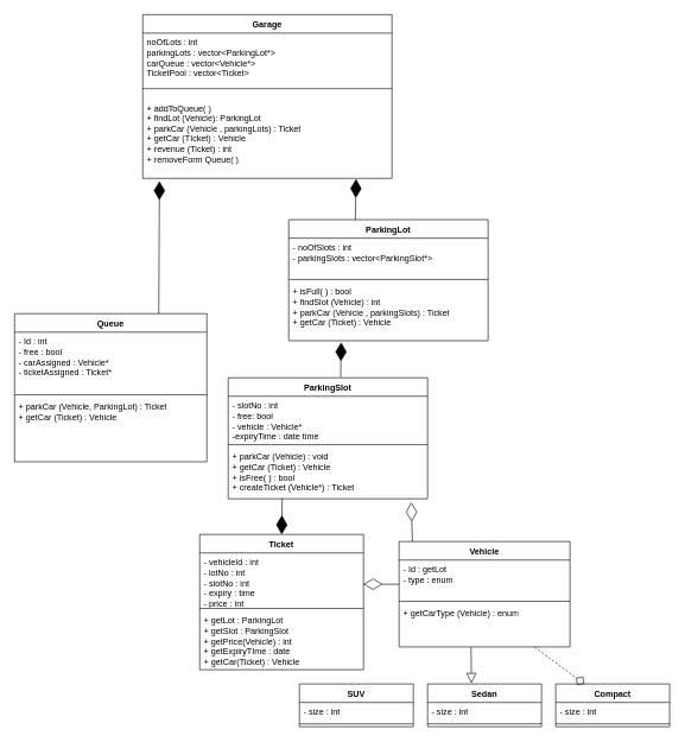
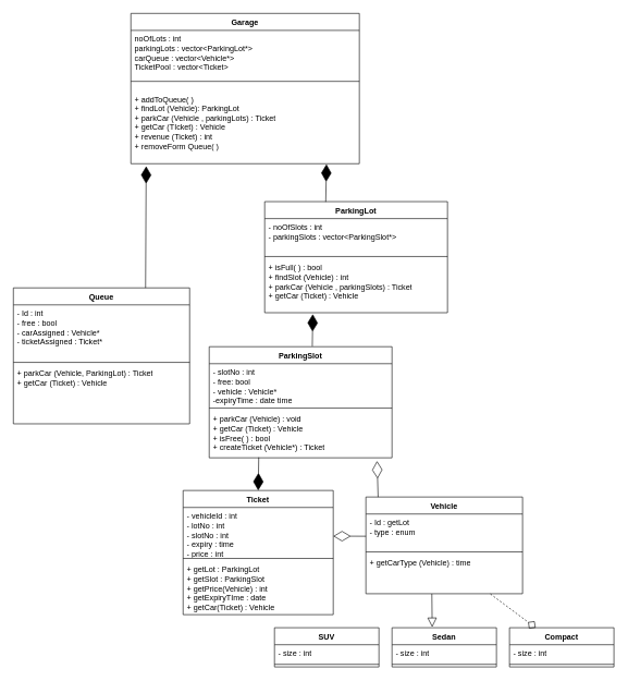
- <mxCell id="21" value="+ getCarType (Vehicle) : enum" style="text;strokeColor=none;fillColor=none;align=left;verticalAlign=top;spacingLeft=4;spacingRight=4;overflow=hidden;rotatable=0;points=[[0,0.5],[1,0.5]];portConstraint=eastwest;whiteSpace=wrap;html=1;" parent="18" vertex="1"><mxGeometry y="88" width="240" height="60" as="geometry" /></mxCell>
+ <mxCell id="21" value="+ getCarType (Vehicle) : time" style="text;strokeColor=none;fillColor=none;align=left;verticalAlign=top;spacingLeft=4;spacingRight=4;overflow=hidden;rotatable=0;points=[[0,0.5],[1,0.5]];portConstraint=eastwest;whiteSpace=wrap;html=1;" parent="18" vertex="1"><mxGeometry y="88" width="240" height="60" as="geometry" /></mxCell>
